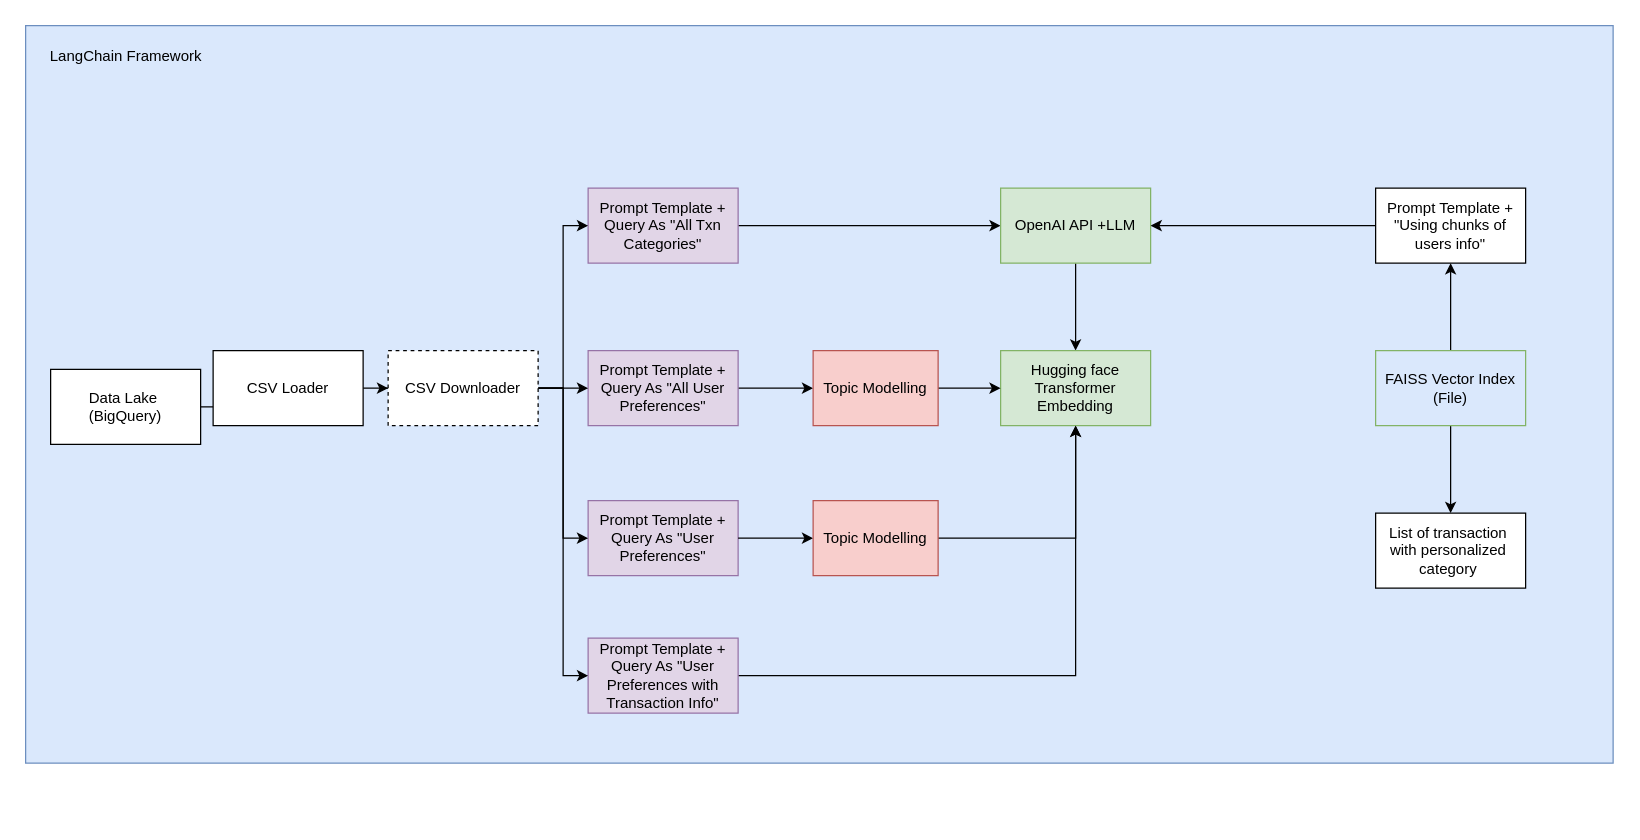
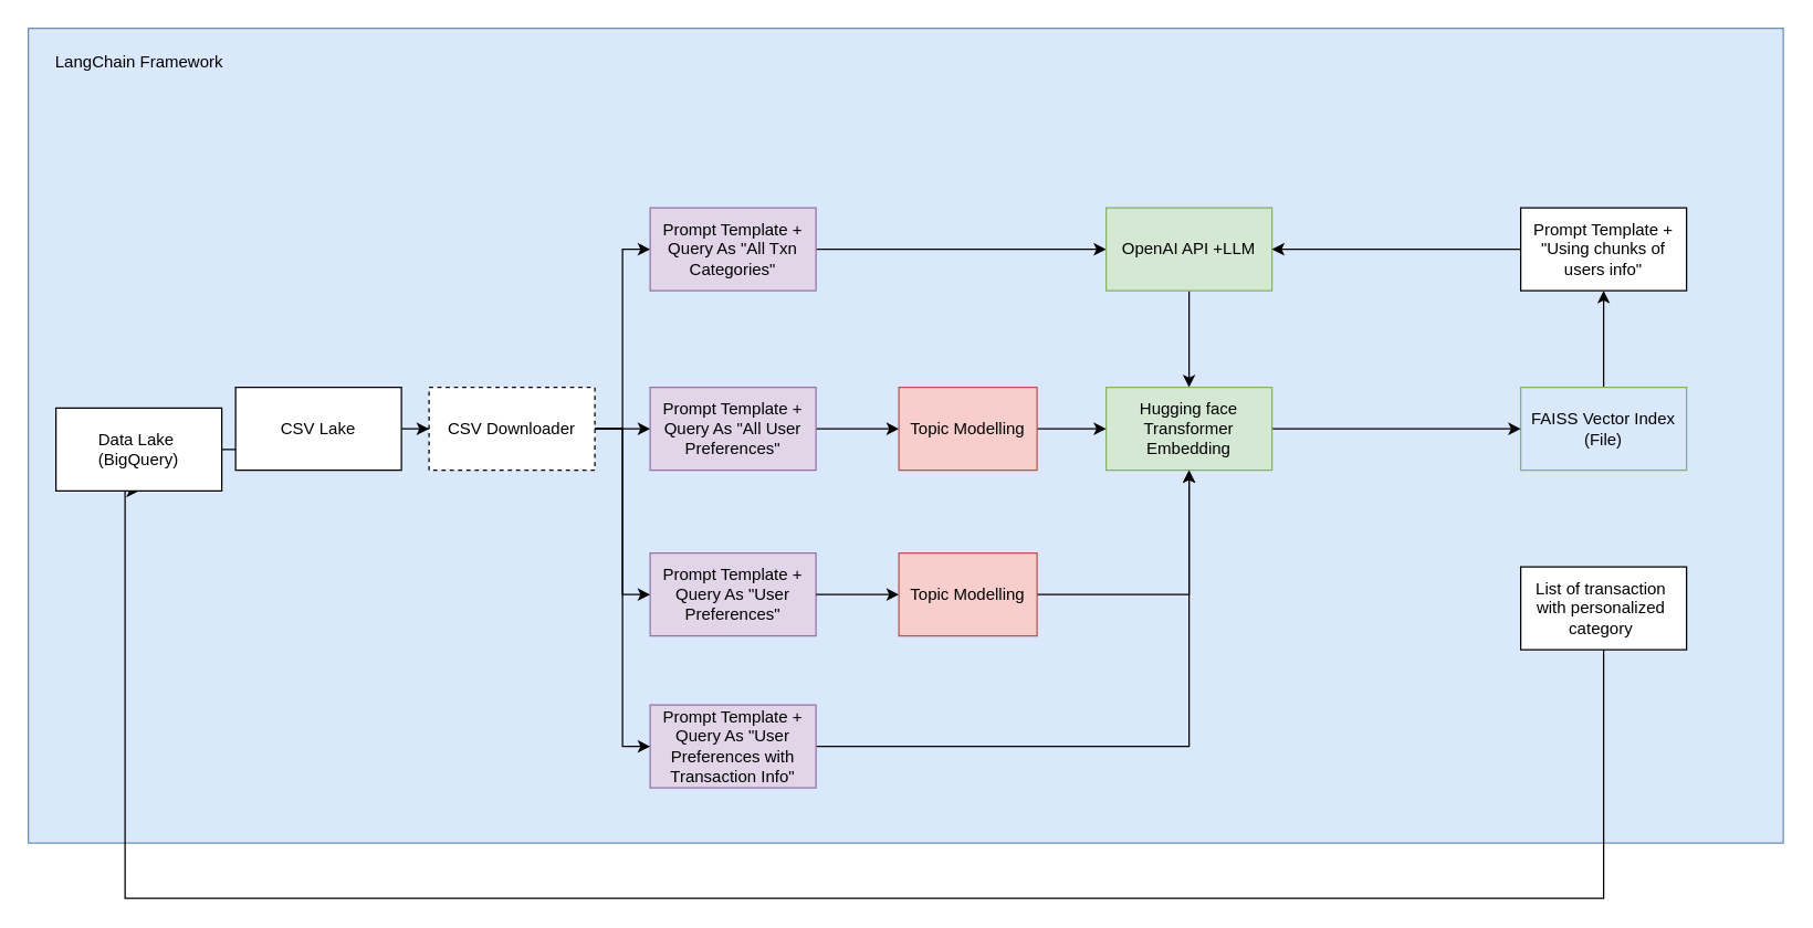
- <mxCell id="30" value="CSV Loader" style="rounded=0;whiteSpace=wrap;html=1;" vertex="1" parent="1"><mxGeometry x="170" y="280" width="120" height="60" as="geometry" /></mxCell>
+ <mxCell id="30" value="CSV Lake" style="rounded=0;whiteSpace=wrap;html=1;" vertex="1" parent="1"><mxGeometry x="170" y="280" width="120" height="60" as="geometry" /></mxCell>
+ <mxCell id="11" style="edgeStyle=orthogonalEdgeStyle;rounded=0;orthogonalLoop=1;jettySize=auto;html=1;entryX=0;entryY=0.5;entryDx=0;entryDy=0;" edge="1" parent="1" source="12" target="10"><mxGeometry relative="1" as="geometry" /></mxCell>
- <mxCell id="9" style="edgeStyle=orthogonalEdgeStyle;rounded=0;orthogonalLoop=1;jettySize=auto;html=1;entryX=0.5;entryY=0;entryDx=0;entryDy=0;" edge="1" parent="1" source="10" target="26"><mxGeometry relative="1" as="geometry" /></mxCell>
+ <mxCell id="25" style="edgeStyle=orthogonalEdgeStyle;rounded=0;orthogonalLoop=1;jettySize=auto;html=1;entryX=0.5;entryY=1;entryDx=0;entryDy=0;" edge="1" parent="1" source="26" target="28"><mxGeometry relative="1" as="geometry"><Array as="points"><mxPoint x="1160" y="650" /><mxPoint x="90" y="650" /></Array></mxGeometry></mxCell>
